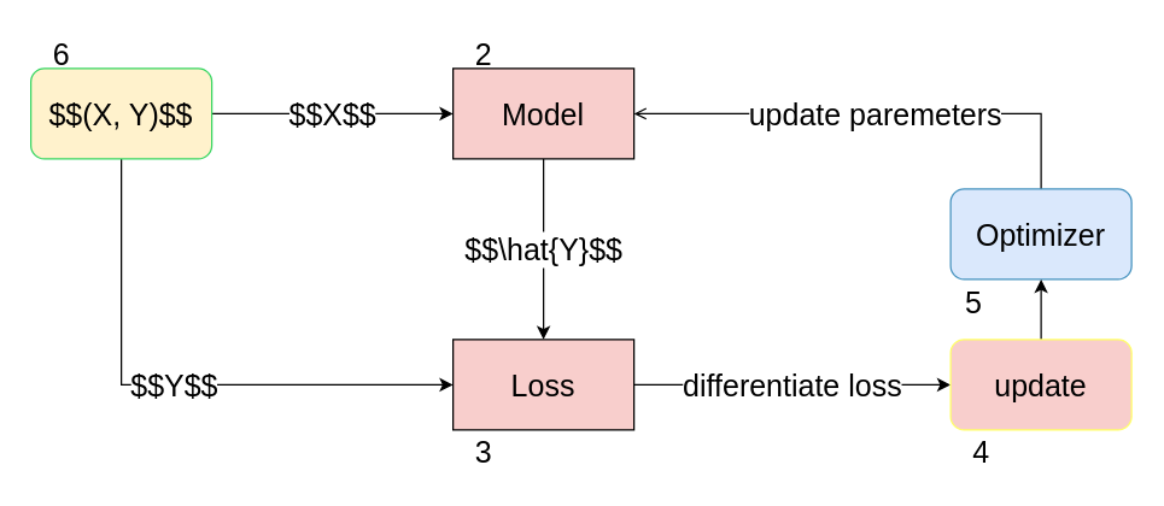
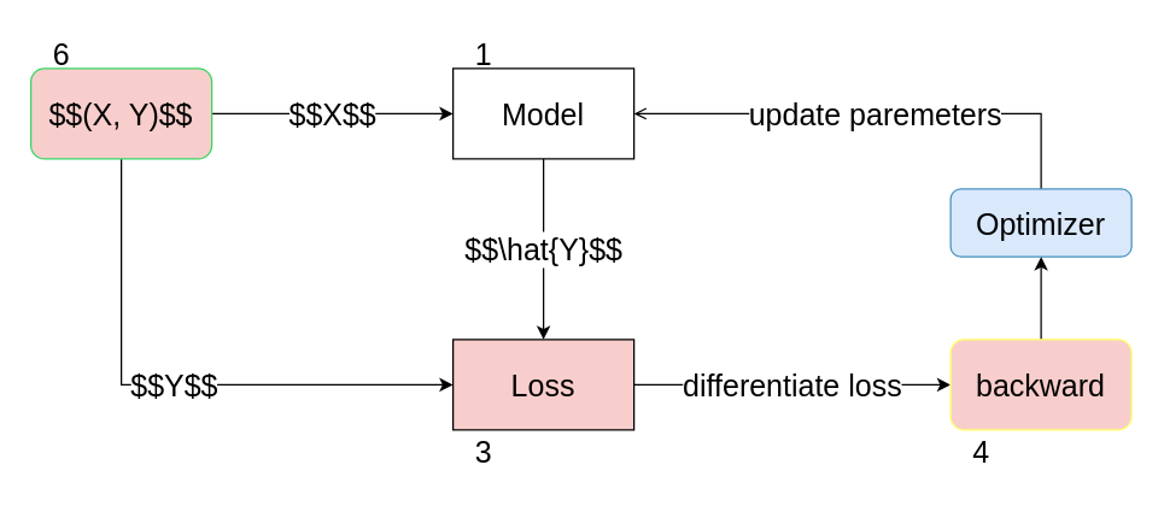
- <mxCell id="14" value="2" style="text;html=1;resizable=0;autosize=1;align=center;verticalAlign=middle;points=[];fillColor=none;strokeColor=none;rounded=0;fontSize=20;" vertex="1" parent="1"><mxGeometry x="305" y="20" width="30" height="30" as="geometry" /></mxCell>
+ <mxCell id="14" value="1" style="text;html=1;resizable=0;autosize=1;align=center;verticalAlign=middle;points=[];fillColor=none;strokeColor=none;rounded=0;fontSize=20;" vertex="1" parent="1"><mxGeometry x="305" y="20" width="30" height="30" as="geometry" /></mxCell>
- <mxCell id="4" value="&lt;font style=&quot;font-size: 20px&quot;&gt;$$(X, Y)$$&lt;/font&gt;" style="rounded=1;whiteSpace=wrap;html=1;strokeWidth=1;fillColor=#fff2cc;strokeColor=#38D662;" vertex="1" parent="1"><mxGeometry x="20" y="45" width="120" height="60" as="geometry" /></mxCell>
+ <mxCell id="4" value="&lt;font style=&quot;font-size: 20px&quot;&gt;$$(X, Y)$$&lt;/font&gt;" style="rounded=1;whiteSpace=wrap;html=1;strokeWidth=1;fillColor=#f8cecc;strokeColor=#38D662;" vertex="1" parent="1"><mxGeometry x="20" y="45" width="120" height="60" as="geometry" /></mxCell>
- <mxCell id="6" value="Model" style="rounded=0;whiteSpace=wrap;html=1;fontSize=20;strokeWidth=1;fillColor=#f8cecc;" vertex="1" parent="1"><mxGeometry x="300" y="45" width="120" height="60" as="geometry" /></mxCell>
+ <mxCell id="6" value="Model" style="rounded=0;whiteSpace=wrap;html=1;fontSize=20;strokeWidth=1;" vertex="1" parent="1"><mxGeometry x="300" y="45" width="120" height="60" as="geometry" /></mxCell>
- <mxCell id="10" value="Optimizer" style="rounded=1;whiteSpace=wrap;html=1;fontSize=20;strokeWidth=1;fillColor=#dae8fc;strokeColor=#4592BF;" vertex="1" parent="1"><mxGeometry x="630" y="125" width="120" height="60" as="geometry" /></mxCell>
+ <mxCell id="10" value="Optimizer" style="rounded=1;whiteSpace=wrap;html=1;fontSize=20;strokeWidth=1;fillColor=#dae8fc;strokeColor=#4592BF;" vertex="1" parent="1"><mxGeometry x="630" y="125" width="120" height="45" as="geometry" /></mxCell>
- <mxCell id="17" value="5" style="text;html=1;resizable=0;autosize=1;align=center;verticalAlign=middle;points=[];fillColor=none;strokeColor=none;rounded=0;fontSize=20;" vertex="1" parent="1"><mxGeometry x="630" y="185" width="30" height="30" as="geometry" /></mxCell>
- <mxCell id="12" value="update" style="rounded=1;whiteSpace=wrap;html=1;fontSize=20;strokeWidth=1;fillColor=#f8cecc;strokeColor=#FFFF66;" vertex="1" parent="1"><mxGeometry x="630" y="225" width="120" height="60" as="geometry" /></mxCell>
+ <mxCell id="12" value="backward" style="rounded=1;whiteSpace=wrap;html=1;fontSize=20;strokeWidth=1;fillColor=#f8cecc;strokeColor=#FFFF66;" vertex="1" parent="1"><mxGeometry x="630" y="225" width="120" height="60" as="geometry" /></mxCell>
